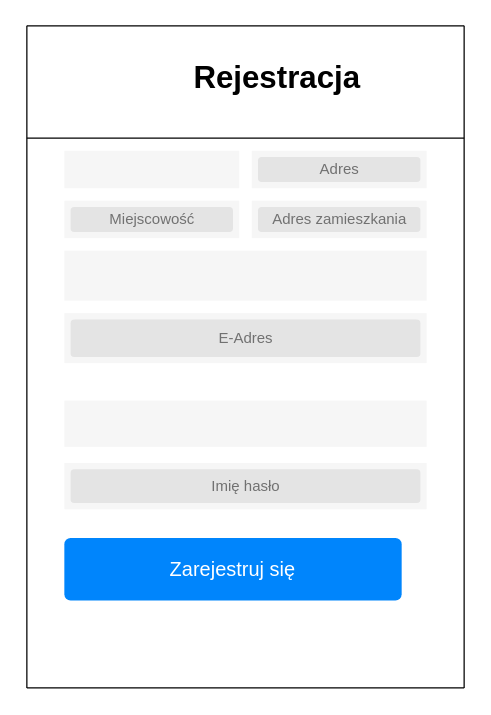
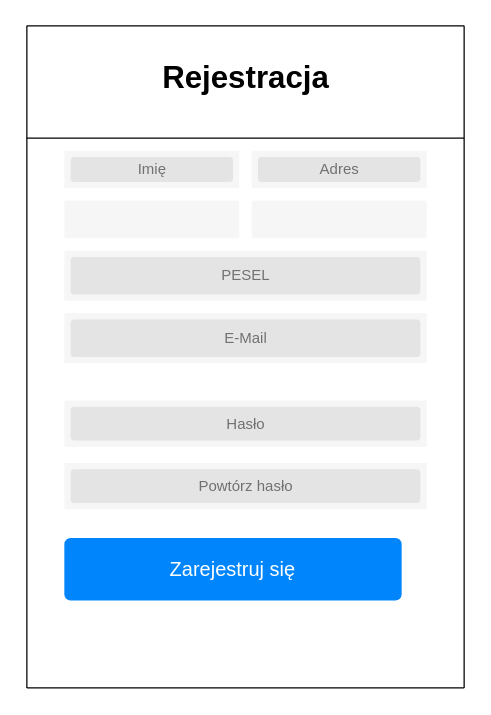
- <mxCell id="7" value="Rejestracja" style="text;html=1;align=center;verticalAlign=middle;whiteSpace=wrap;rounded=0;fontSize=25;fontStyle=1" vertex="1" parent="3"><mxGeometry x="163" y="12.5" width="75" height="55" as="geometry" /></mxCell>
+ <mxCell id="7" value="Rejestracja" style="text;html=1;align=center;verticalAlign=middle;whiteSpace=wrap;rounded=0;fontSize=25;fontStyle=1" vertex="1" parent="3"><mxGeometry x="138" y="12.5" width="75" height="55" as="geometry" /></mxCell>
+ <mxCell id="19" value="Imię" style="html=1;strokeWidth=1;shadow=0;dashed=0;shape=mxgraph.ios7ui.marginRect;rx=3;ry=3;rectMargin=5;fillColor=#E4E4E4;strokeColor=none;textOpacity=50;" vertex="1" parent="17"><mxGeometry width="140" height="30" as="geometry" /></mxCell>
- <mxCell id="25" value="Miejscowość" style="html=1;strokeWidth=1;shadow=0;dashed=0;shape=mxgraph.ios7ui.marginRect;rx=3;ry=3;rectMargin=5;fillColor=#E4E4E4;strokeColor=none;textOpacity=50;" vertex="1" parent="23"><mxGeometry width="140" height="30" as="geometry" /></mxCell>
- <mxCell id="28" value="Adres zamieszkania" style="html=1;strokeWidth=1;shadow=0;dashed=0;shape=mxgraph.ios7ui.marginRect;rx=3;ry=3;rectMargin=5;fillColor=#E4E4E4;strokeColor=none;textOpacity=50;" vertex="1" parent="26"><mxGeometry width="140" height="30" as="geometry" /></mxCell>
+ <mxCell id="31" value="PESEL" style="html=1;strokeWidth=1;shadow=0;dashed=0;shape=mxgraph.ios7ui.marginRect;rx=3;ry=3;rectMargin=5;fillColor=#E4E4E4;strokeColor=none;textOpacity=50;" vertex="1" parent="29"><mxGeometry width="290" height="40" as="geometry" /></mxCell>
- <mxCell id="12" value="E-Adres" style="html=1;strokeWidth=1;shadow=0;dashed=0;shape=mxgraph.ios7ui.marginRect;rx=3;ry=3;rectMargin=5;fillColor=#E4E4E4;strokeColor=none;textOpacity=50;" vertex="1" parent="10"><mxGeometry width="290" height="40" as="geometry" /></mxCell>
+ <mxCell id="12" value="E-Mail" style="html=1;strokeWidth=1;shadow=0;dashed=0;shape=mxgraph.ios7ui.marginRect;rx=3;ry=3;rectMargin=5;fillColor=#E4E4E4;strokeColor=none;textOpacity=50;" vertex="1" parent="10"><mxGeometry width="290" height="40" as="geometry" /></mxCell>
+ <mxCell id="15" value="Hasło" style="html=1;strokeWidth=1;shadow=0;dashed=0;shape=mxgraph.ios7ui.marginRect;rx=3;ry=3;rectMargin=5;fillColor=#E4E4E4;strokeColor=none;textOpacity=50;" vertex="1" parent="13"><mxGeometry width="290" height="37" as="geometry" /></mxCell>
- <mxCell id="34" value="Imię hasło" style="html=1;strokeWidth=1;shadow=0;dashed=0;shape=mxgraph.ios7ui.marginRect;rx=3;ry=3;rectMargin=5;fillColor=#E4E4E4;strokeColor=none;textOpacity=50;" vertex="1" parent="32"><mxGeometry width="290" height="37" as="geometry" /></mxCell>
+ <mxCell id="34" value="Powtórz hasło" style="html=1;strokeWidth=1;shadow=0;dashed=0;shape=mxgraph.ios7ui.marginRect;rx=3;ry=3;rectMargin=5;fillColor=#E4E4E4;strokeColor=none;textOpacity=50;" vertex="1" parent="32"><mxGeometry width="290" height="37" as="geometry" /></mxCell>
